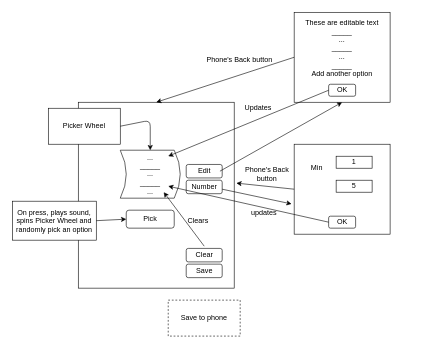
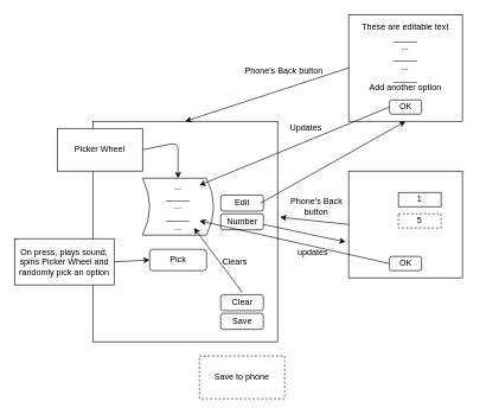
- <mxCell id="37" value="1" style="rounded=0;whiteSpace=wrap;html=1;" vertex="1" parent="33"><mxGeometry x="70" y="20" width="60" height="20" as="geometry" /></mxCell>
+ <mxCell id="37" value="1" style="rounded=0;whiteSpace=wrap;html=1;" vertex="1" parent="33"><mxGeometry x="70" y="30" width="60" height="20" as="geometry" /></mxCell>
- <mxCell id="36" value="Min" style="text;html=1;strokeColor=none;fillColor=none;align=center;verticalAlign=middle;whiteSpace=wrap;rounded=0;" vertex="1" parent="33"><mxGeometry x="18" y="30" width="40" height="20" as="geometry" /></mxCell>
- <mxCell id="38" value="5" style="rounded=0;whiteSpace=wrap;html=1;" vertex="1" parent="33"><mxGeometry x="70" y="60" width="60" height="20" as="geometry" /></mxCell>
+ <mxCell id="38" value="5" style="rounded=0;whiteSpace=wrap;html=1;dashed=1;" vertex="1" parent="33"><mxGeometry x="70" y="60" width="60" height="20" as="geometry" /></mxCell>
